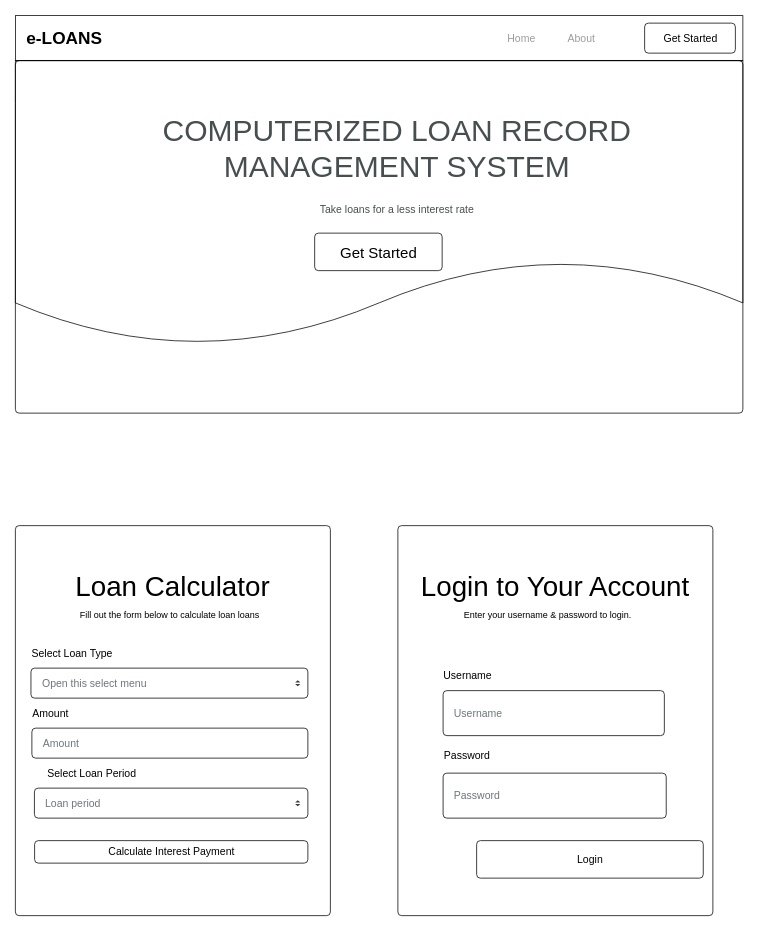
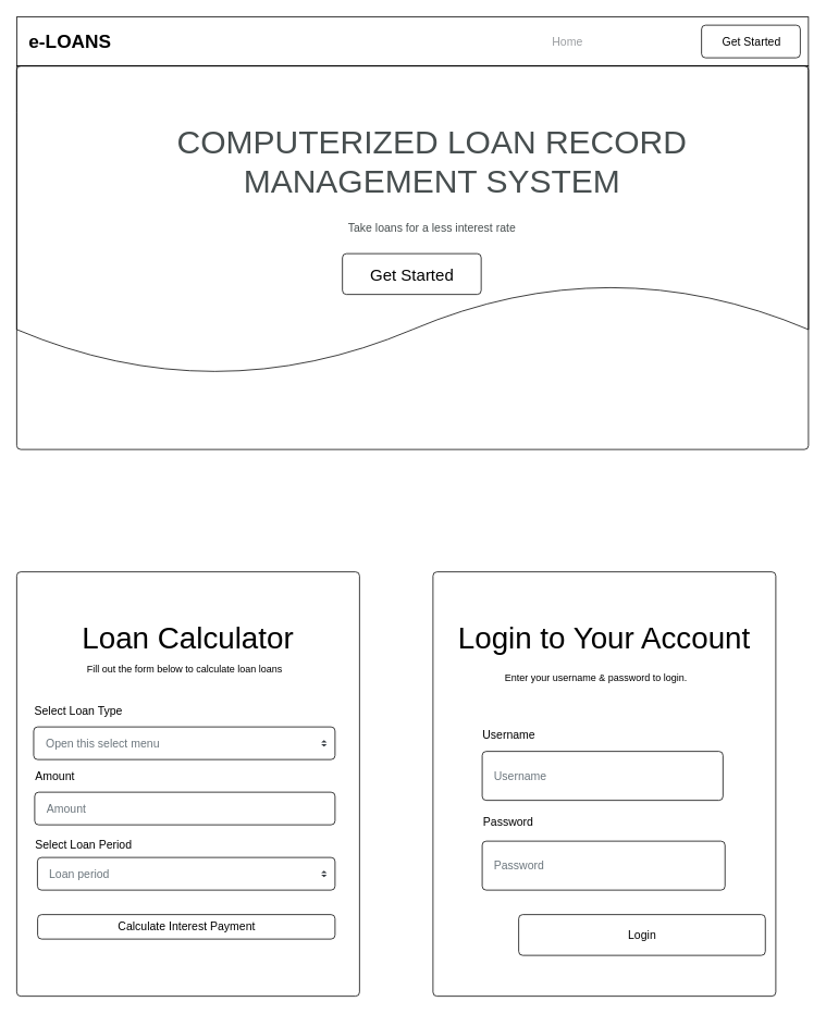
- <mxCell id="8" value="About" style="fillColor=none;strokeColor=none;fontSize=14;fontColor=#9A9DA0;align=center;" parent="5" vertex="1"><mxGeometry x="720" y="10" width="70" height="40" as="geometry" /></mxCell>
- <mxCell id="20" value="Enter your username &amp;amp; password to login." style="text;align=center;verticalAlign=middle;rounded=0;whiteSpace=wrap;html=1;" parent="1" vertex="1"><mxGeometry x="560" y="810" width="340" height="20" as="geometry" /></mxCell>
+ <mxCell id="20" value="Enter your username &amp;amp; password to login." style="text;align=center;verticalAlign=middle;rounded=0;whiteSpace=wrap;html=1;" parent="1" vertex="1"><mxGeometry x="560" y="820" width="340" height="20" as="geometry" /></mxCell>
- <mxCell id="26" value="&lt;span style=&quot;font-size: 14px&quot;&gt;Select Loan Period&lt;/span&gt;" style="text;html=1;strokeColor=none;fillColor=none;align=left;verticalAlign=middle;whiteSpace=wrap;rounded=0;" vertex="1" parent="1"><mxGeometry x="60.76" y="1020" width="149.24" height="20" as="geometry" /></mxCell>
+ <mxCell id="26" value="&lt;span style=&quot;font-size: 14px&quot;&gt;Select Loan Period&lt;/span&gt;" style="text;html=1;strokeColor=none;fillColor=none;align=left;verticalAlign=middle;whiteSpace=wrap;rounded=0;" vertex="1" parent="1"><mxGeometry x="40.76" y="1025" width="149.24" height="20" as="geometry" /></mxCell>
